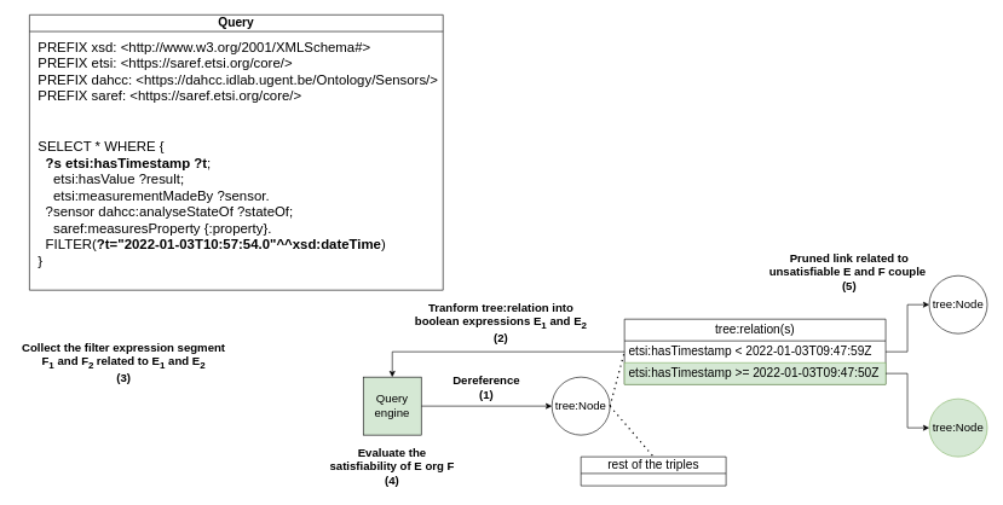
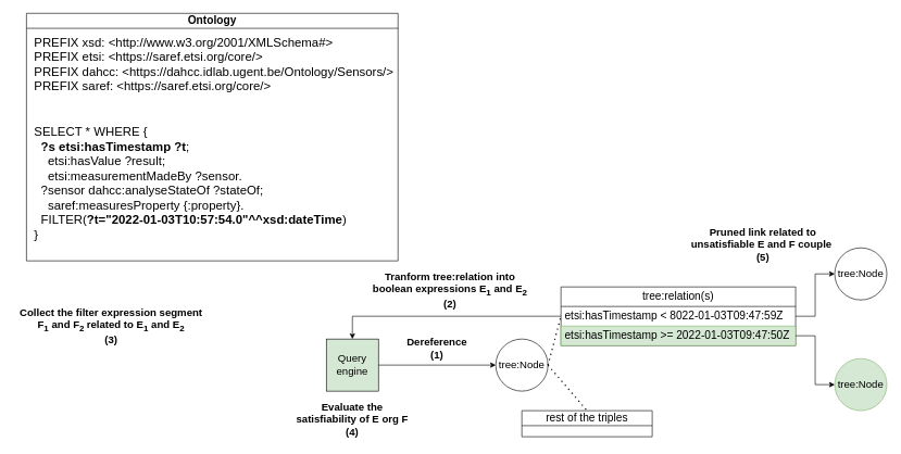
- <mxCell id="19" value="&lt;font style=&quot;font-size: 17px;&quot;&gt;Query&lt;/font&gt;" style="swimlane;whiteSpace=wrap;html=1;" parent="1" vertex="1"><mxGeometry x="40" y="20" width="570" height="380" as="geometry" /></mxCell>
+ <mxCell id="19" value="&lt;font style=&quot;font-size: 17px;&quot;&gt;Ontology&lt;/font&gt;" style="swimlane;whiteSpace=wrap;html=1;" parent="1" vertex="1"><mxGeometry x="40" y="20" width="570" height="380" as="geometry" /></mxCell>
- <mxCell id="4" value="&lt;font style=&quot;font-size: 17px;&quot;&gt;etsi:hasTimestamp &amp;lt;&amp;nbsp;&lt;/font&gt;&lt;span style=&quot;font-size: 17px;&quot;&gt;2022-01-03T09:47:59Z&lt;/span&gt;" style="text;strokeColor=none;fillColor=none;align=left;verticalAlign=middle;spacingLeft=4;spacingRight=4;overflow=hidden;points=[[0,0.5],[1,0.5]];portConstraint=eastwest;rotatable=0;whiteSpace=wrap;html=1;" parent="3" vertex="1"><mxGeometry y="30" width="360" height="30" as="geometry" /></mxCell>
+ <mxCell id="4" value="&lt;font style=&quot;font-size: 17px;&quot;&gt;etsi:hasTimestamp &amp;lt;&amp;nbsp;&lt;/font&gt;&lt;span style=&quot;font-size: 17px;&quot;&gt;8022-01-03T09:47:59Z&lt;/span&gt;" style="text;strokeColor=none;fillColor=none;align=left;verticalAlign=middle;spacingLeft=4;spacingRight=4;overflow=hidden;points=[[0,0.5],[1,0.5]];portConstraint=eastwest;rotatable=0;whiteSpace=wrap;html=1;" parent="3" vertex="1"><mxGeometry y="30" width="360" height="30" as="geometry" /></mxCell>
